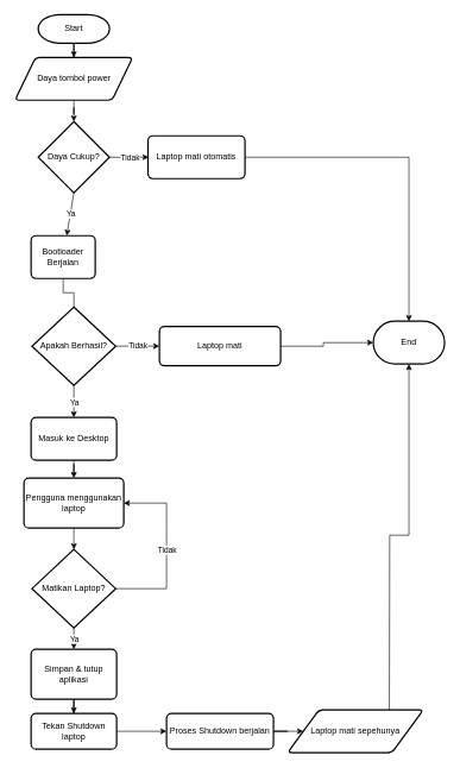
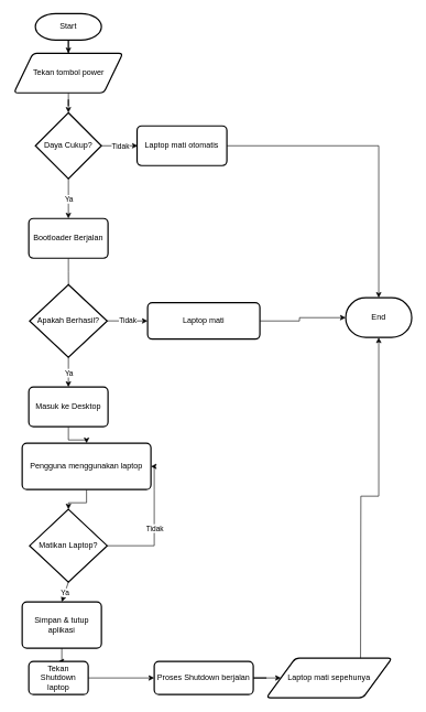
- <mxCell id="5" value="Daya tombol power" style="shape=parallelogram;html=1;strokeWidth=2;perimeter=parallelogramPerimeter;whiteSpace=wrap;rounded=1;arcSize=12;size=0.175;" vertex="1" parent="1"><mxGeometry x="20.5" y="80" width="165" height="60" as="geometry" /></mxCell>
+ <mxCell id="5" value="Tekan tombol power" style="shape=parallelogram;html=1;strokeWidth=2;perimeter=parallelogramPerimeter;whiteSpace=wrap;rounded=1;arcSize=12;size=0.175;" vertex="1" parent="1"><mxGeometry x="20.5" y="80" width="165" height="60" as="geometry" /></mxCell>
- <mxCell id="8" value="Bootloader Berjalan" style="rounded=1;whiteSpace=wrap;html=1;absoluteArcSize=1;arcSize=14;strokeWidth=2;" vertex="1" parent="1"><mxGeometry x="43" y="330" width="90" height="60" as="geometry" /></mxCell>
+ <mxCell id="8" value="Bootloader Berjalan" style="rounded=1;whiteSpace=wrap;html=1;absoluteArcSize=1;arcSize=14;strokeWidth=2;" vertex="1" parent="1"><mxGeometry x="43" y="330" width="120" height="60" as="geometry" /></mxCell>
- <mxCell id="23" value="Pengguna menggunakan laptop" style="rounded=1;whiteSpace=wrap;html=1;absoluteArcSize=1;arcSize=14;strokeWidth=2;" vertex="1" parent="1"><mxGeometry x="33" y="670" width="140" height="70" as="geometry" /></mxCell>
+ <mxCell id="23" value="Pengguna menggunakan laptop" style="rounded=1;whiteSpace=wrap;html=1;absoluteArcSize=1;arcSize=14;strokeWidth=2;" vertex="1" parent="1"><mxGeometry x="33" y="670" width="195" height="70" as="geometry" /></mxCell>
- <mxCell id="26" value="Simpan &amp;amp; tutup aplikasi" style="rounded=1;whiteSpace=wrap;html=1;absoluteArcSize=1;arcSize=14;strokeWidth=2;" vertex="1" parent="1"><mxGeometry x="43" y="910" width="120" height="70" as="geometry" /></mxCell>
+ <mxCell id="26" value="Simpan &amp;amp; tutup aplikasi" style="rounded=1;whiteSpace=wrap;html=1;absoluteArcSize=1;arcSize=14;strokeWidth=2;" vertex="1" parent="1"><mxGeometry x="33" y="910" width="120" height="70" as="geometry" /></mxCell>
- <mxCell id="32" value="Tekan Shutdown laptop" style="rounded=1;whiteSpace=wrap;html=1;absoluteArcSize=1;arcSize=14;strokeWidth=2;" vertex="1" parent="1"><mxGeometry x="43" y="1000" width="120" height="50" as="geometry" /></mxCell>
+ <mxCell id="32" value="Tekan Shutdown laptop" style="rounded=1;whiteSpace=wrap;html=1;absoluteArcSize=1;arcSize=14;strokeWidth=2;" vertex="1" parent="1"><mxGeometry x="43" y="1000" width="90" height="50" as="geometry" /></mxCell>
